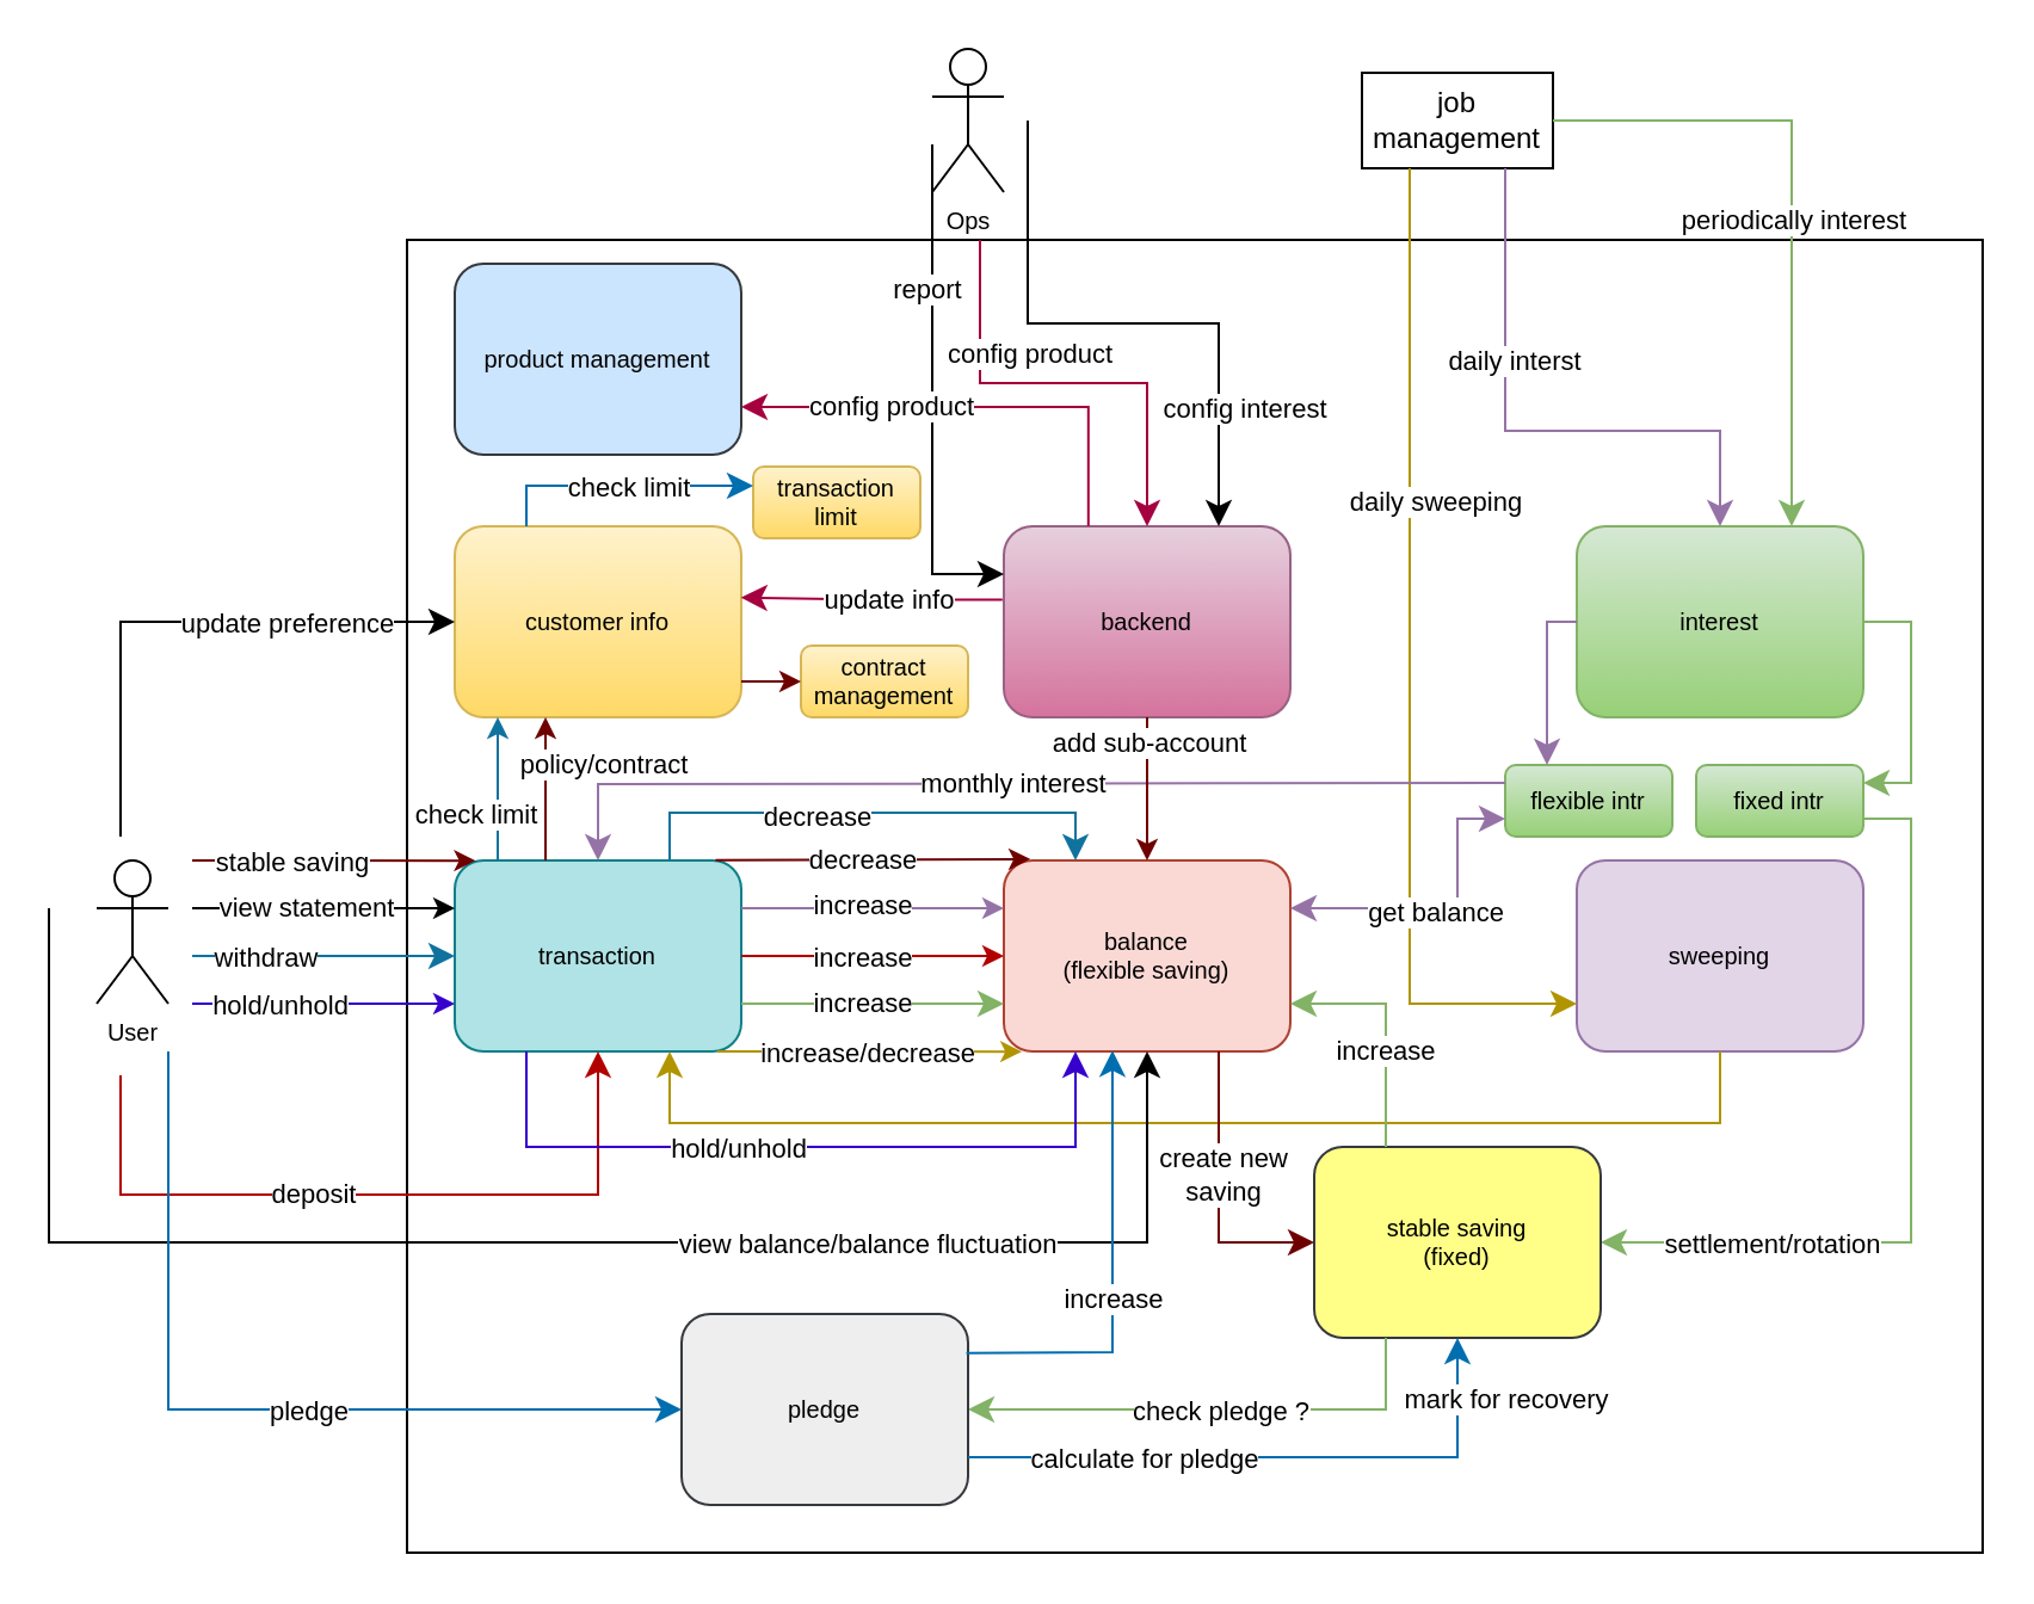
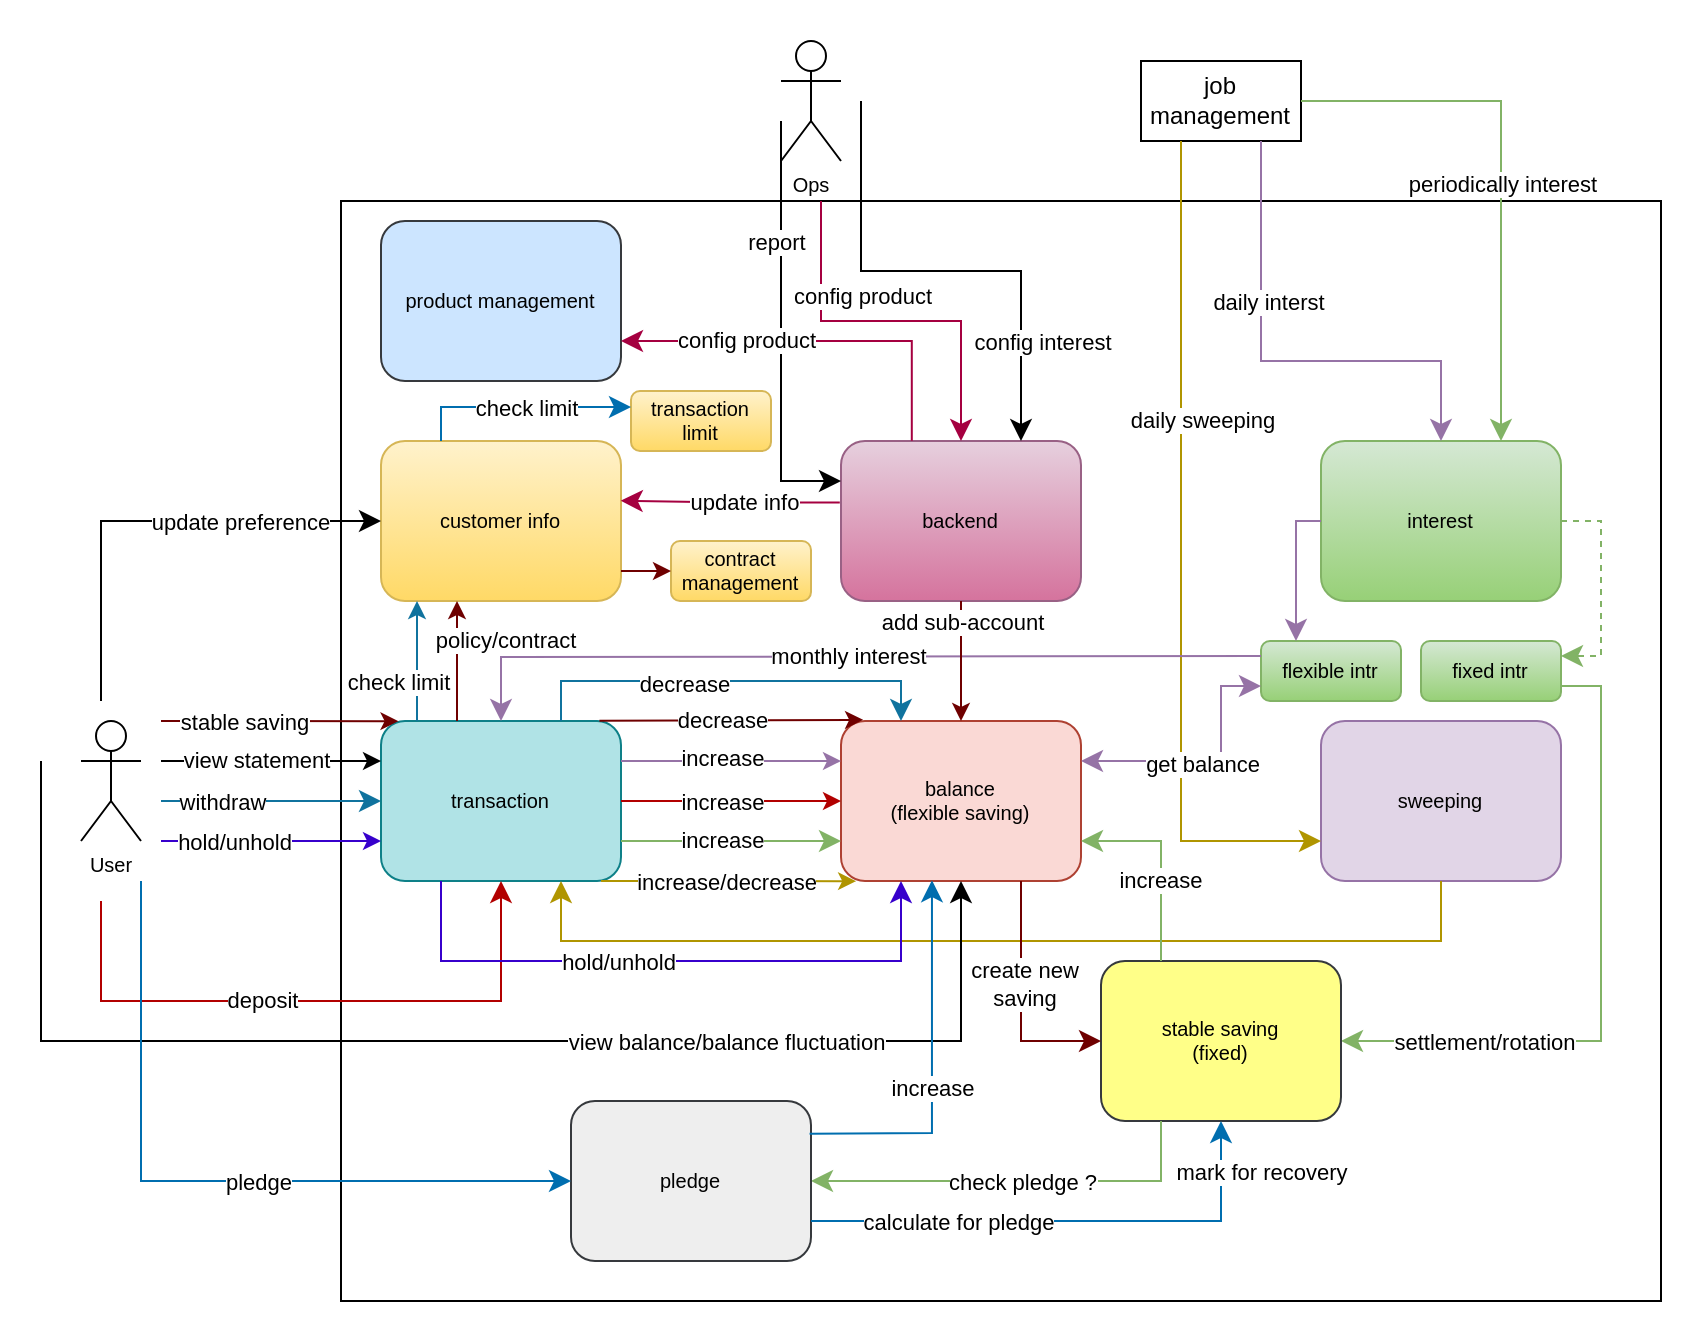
- <mxCell id="39" value="" style="edgeStyle=elbowEdgeStyle;elbow=horizontal;endArrow=classic;html=1;curved=0;rounded=0;endSize=8;startSize=8;fontColor=default;fillColor=#d5e8d4;gradientColor=#97d077;strokeColor=#82b366;entryX=1;entryY=0.25;entryDx=0;entryDy=0;exitX=1;exitY=0.5;exitDx=0;exitDy=0;" parent="1" source="9" target="38" edge="1"><mxGeometry width="50" height="50" relative="1" as="geometry"><mxPoint x="560" y="330" as="sourcePoint" /><mxPoint x="610" y="280" as="targetPoint" /><Array as="points"><mxPoint x="800" y="310" /></Array></mxGeometry></mxCell>
+ <mxCell id="39" value="" style="edgeStyle=elbowEdgeStyle;elbow=horizontal;endArrow=classic;html=1;curved=0;rounded=0;endSize=8;startSize=8;fontColor=default;fillColor=#d5e8d4;gradientColor=#97d077;strokeColor=#82b366;entryX=1;entryY=0.25;entryDx=0;entryDy=0;exitX=1;exitY=0.5;exitDx=0;exitDy=0;dashed=1;" parent="1" source="9" target="38" edge="1"><mxGeometry width="50" height="50" relative="1" as="geometry"><mxPoint x="560" y="330" as="sourcePoint" /><mxPoint x="610" y="280" as="targetPoint" /><Array as="points"><mxPoint x="800" y="310" /></Array></mxGeometry></mxCell>
